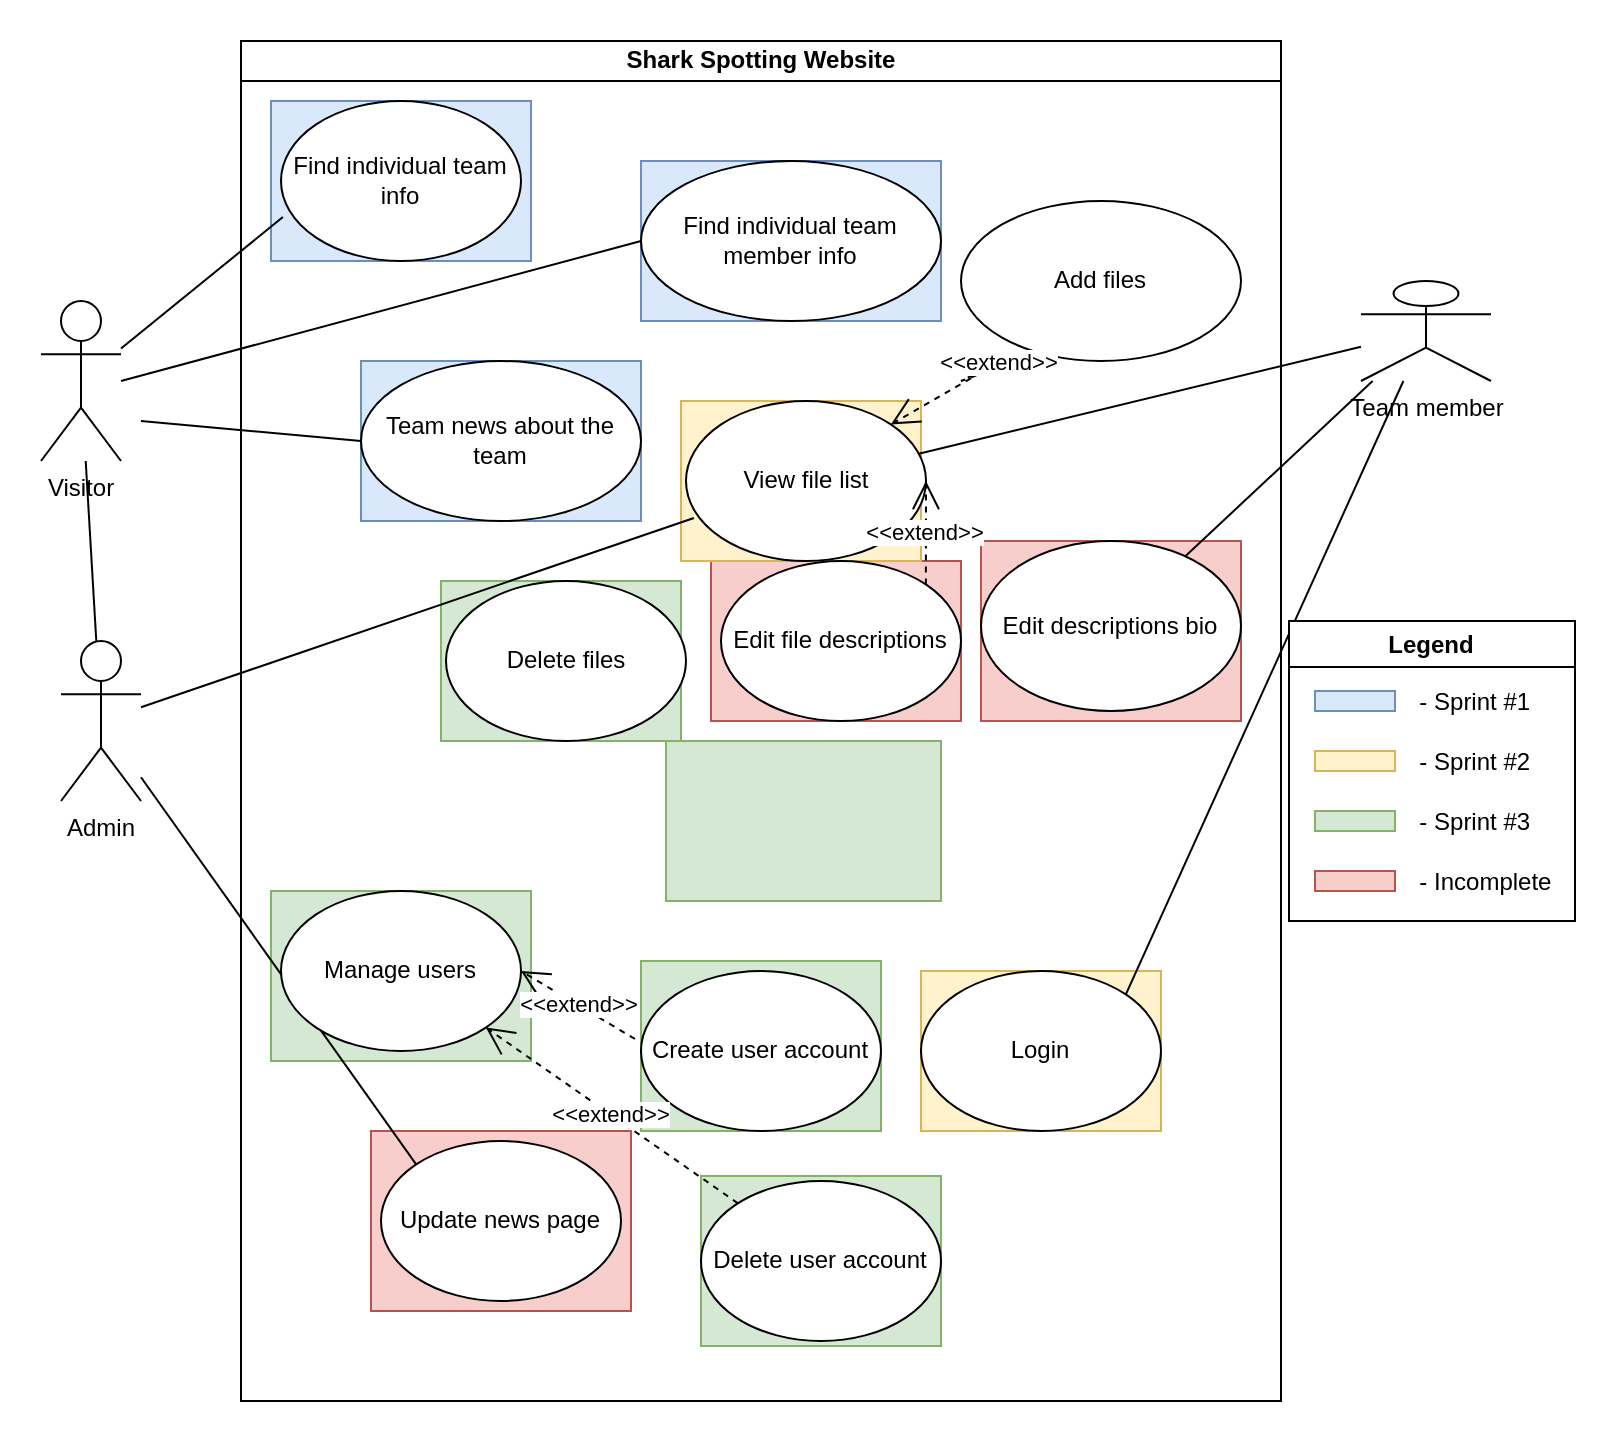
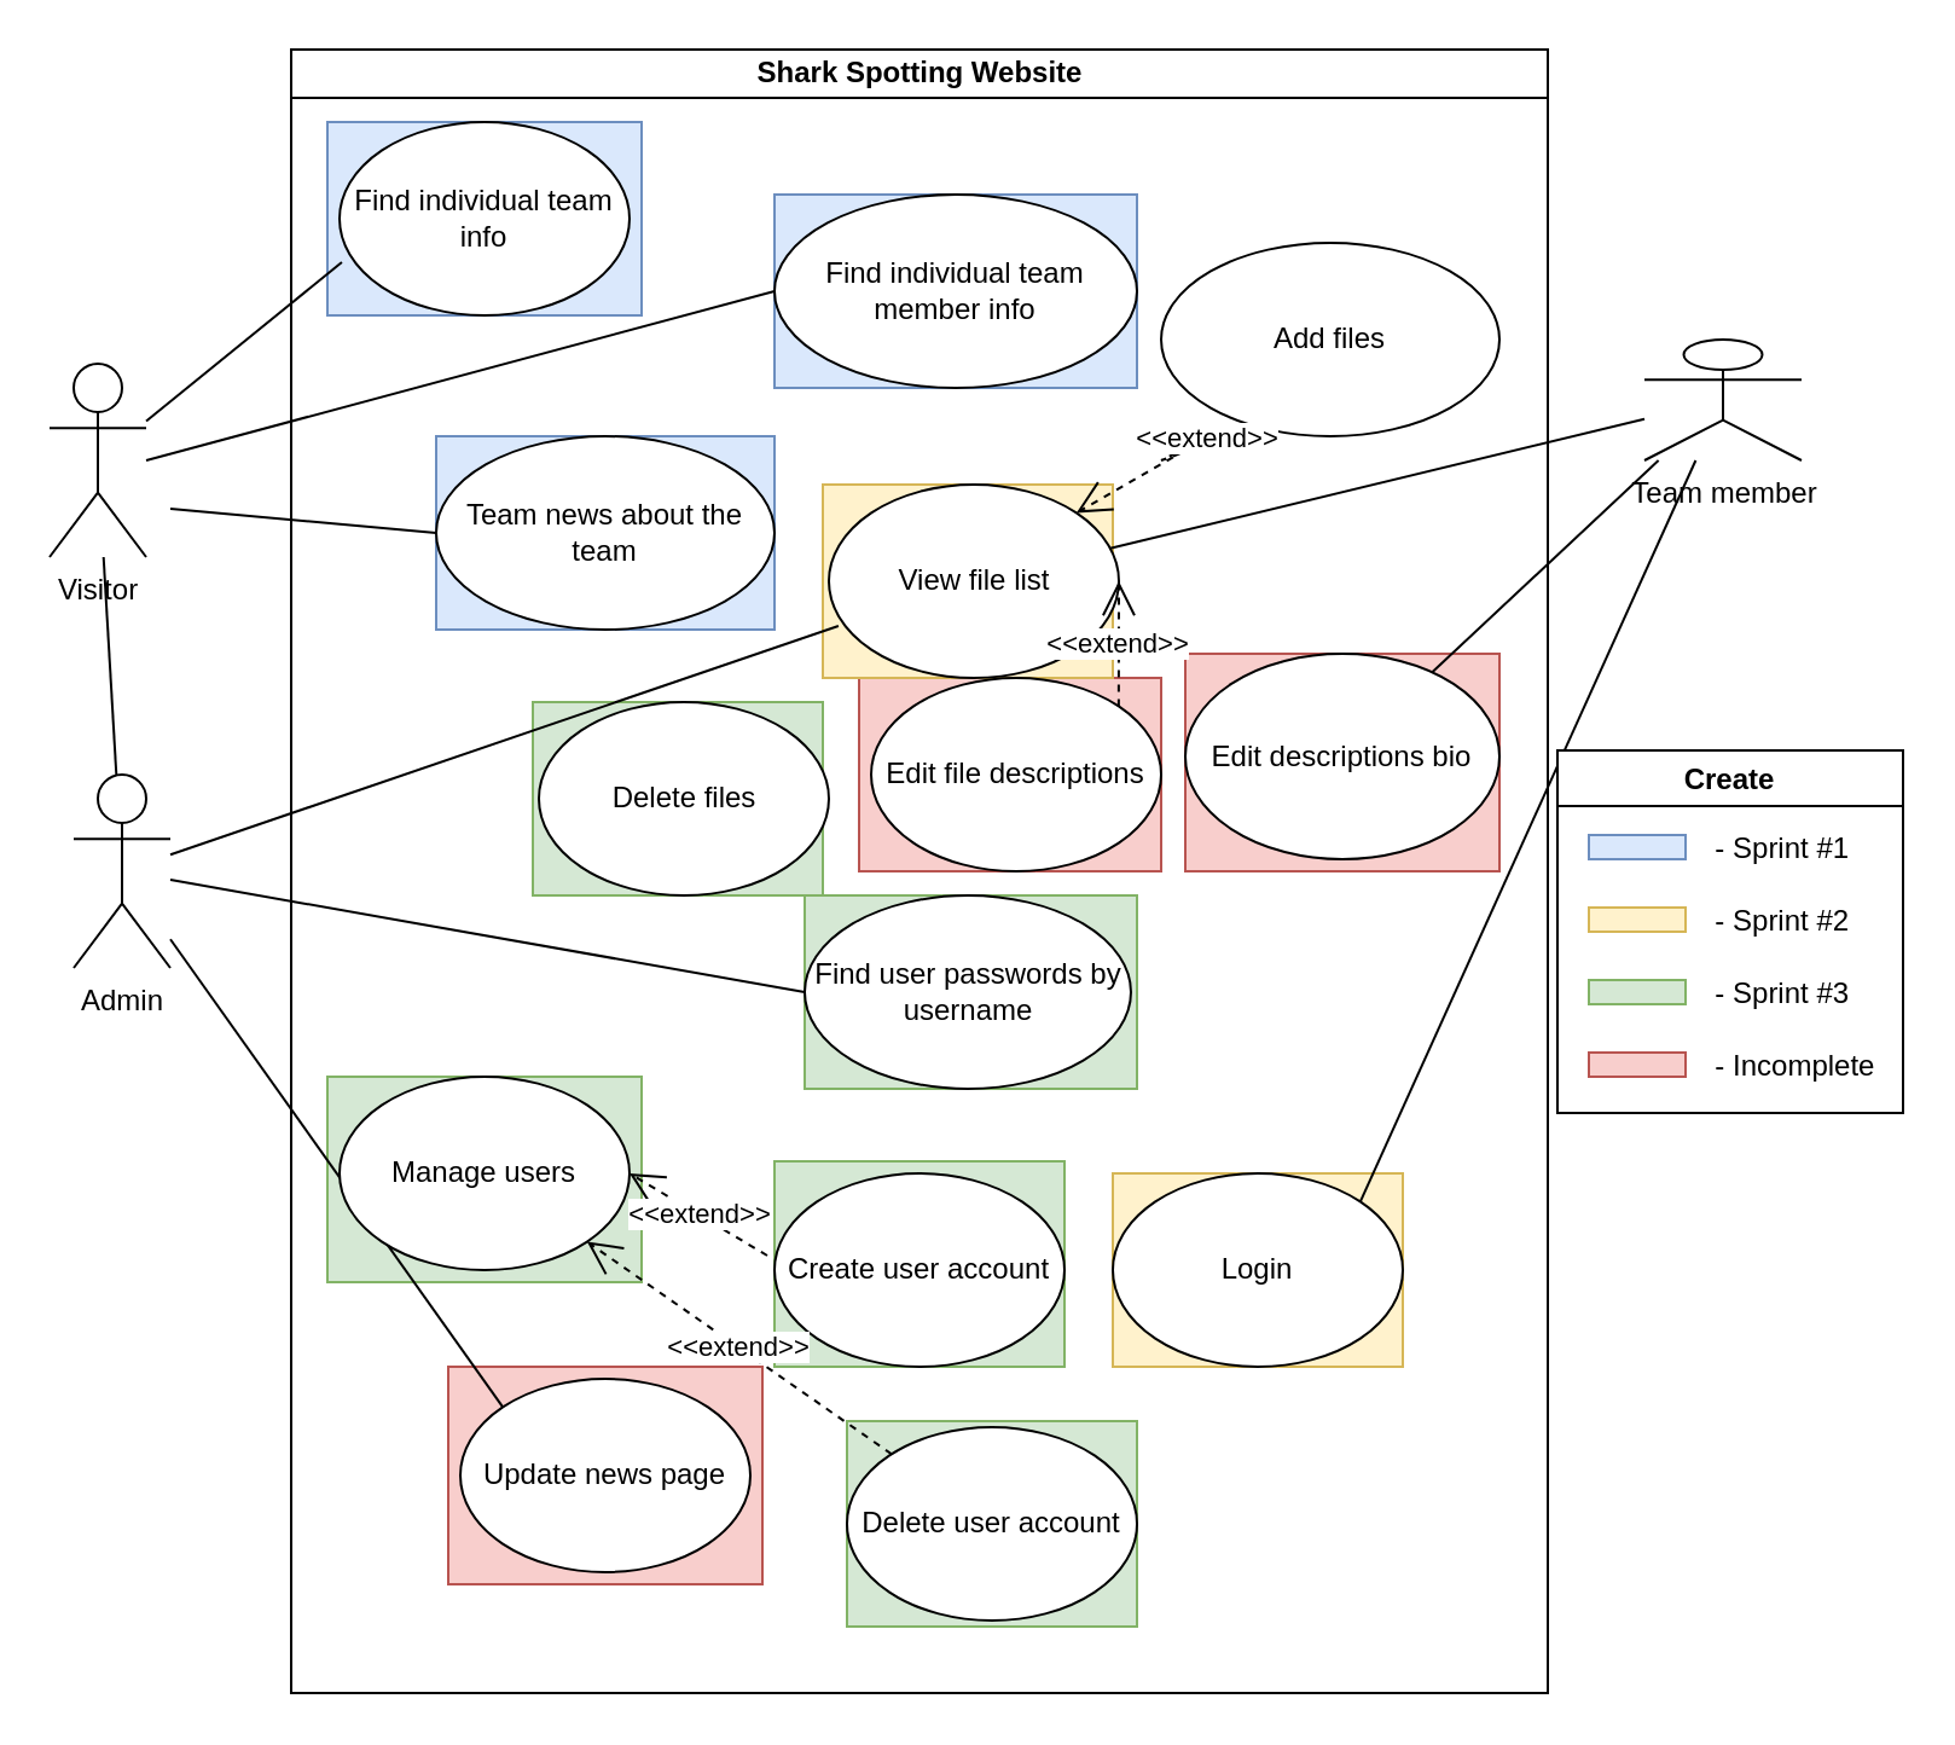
- <mxCell id="47" value="Legend" style="swimlane;" vertex="1" parent="1"><mxGeometry x="644" y="310" width="143" height="150" as="geometry" /></mxCell>
+ <mxCell id="47" value="Create" style="swimlane;" vertex="1" parent="1"><mxGeometry x="644" y="310" width="143" height="150" as="geometry" /></mxCell>
+ <mxCell id="36" value="" style="endArrow=none;html=1;rounded=0;entryX=0;entryY=0.5;entryDx=0;entryDy=0;" parent="1" source="32" target="20" edge="1"><mxGeometry width="50" height="50" relative="1" as="geometry"><mxPoint x="170" y="480" as="sourcePoint" /><mxPoint x="220" y="430" as="targetPoint" /><Array as="points" /></mxGeometry></mxCell>
+ <mxCell id="20" value="Find user passwords by username" style="ellipse;whiteSpace=wrap;html=1;" parent="3" vertex="1"><mxGeometry x="212.5" y="350" width="135" height="80" as="geometry" /></mxCell>
